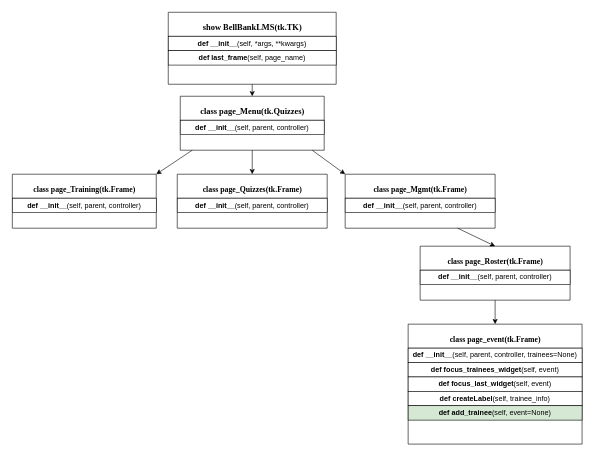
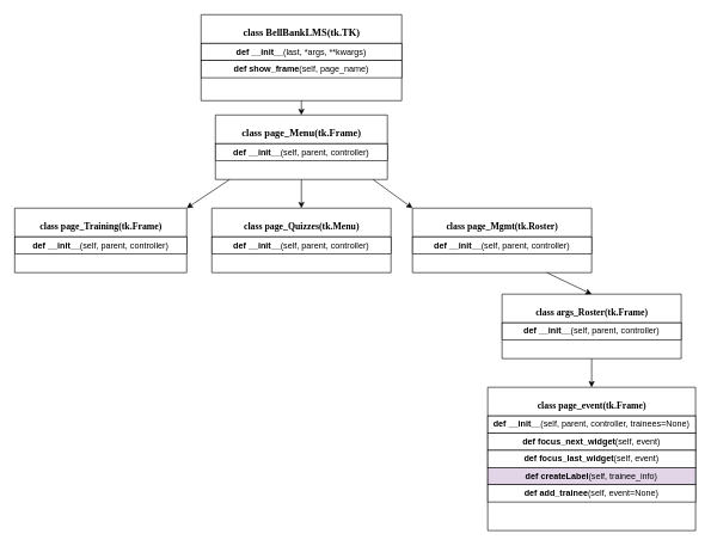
- <mxCell id="2" value="&lt;p&gt;&lt;font style=&quot;line-height: 100% ; font-size: 14px&quot;&gt;show BellBankLMS(tk.TK)&lt;/font&gt;&lt;/p&gt;" style="swimlane;html=1;fontStyle=1;align=center;verticalAlign=top;childLayout=stackLayout;horizontal=1;startSize=40;horizontalStack=0;resizeParent=1;resizeLast=0;collapsible=1;marginBottom=0;swimlaneFillColor=#ffffff;rounded=0;shadow=0;comic=0;labelBackgroundColor=none;strokeWidth=1;fillColor=none;fontFamily=Verdana;fontSize=12" parent="1" vertex="1"><mxGeometry x="280" y="20" width="280" height="120" as="geometry"><mxRectangle x="40" y="40" width="230" height="40" as="alternateBounds" /></mxGeometry></mxCell>
+ <mxCell id="2" value="&lt;p&gt;&lt;font style=&quot;line-height: 100% ; font-size: 14px&quot;&gt;class BellBankLMS(tk.TK)&lt;/font&gt;&lt;/p&gt;" style="swimlane;html=1;fontStyle=1;align=center;verticalAlign=top;childLayout=stackLayout;horizontal=1;startSize=40;horizontalStack=0;resizeParent=1;resizeLast=0;collapsible=1;marginBottom=0;swimlaneFillColor=#ffffff;rounded=0;shadow=0;comic=0;labelBackgroundColor=none;strokeWidth=1;fillColor=none;fontFamily=Verdana;fontSize=12" parent="1" vertex="1"><mxGeometry x="280" y="20" width="280" height="120" as="geometry"><mxRectangle x="40" y="40" width="230" height="40" as="alternateBounds" /></mxGeometry></mxCell>
- <mxCell id="3" value="&lt;b&gt;def __init__&lt;/b&gt;(self, *args, **kwargs)" style="rounded=0;whiteSpace=wrap;html=1;" vertex="1" parent="2"><mxGeometry y="40" width="280" height="24" as="geometry" /></mxCell>
+ <mxCell id="3" value="&lt;b&gt;def __init__&lt;/b&gt;(last, *args, **kwargs)" style="rounded=0;whiteSpace=wrap;html=1;" vertex="1" parent="2"><mxGeometry y="40" width="280" height="24" as="geometry" /></mxCell>
- <mxCell id="4" value="&lt;b&gt;def last_frame&lt;/b&gt;(self, page_name)" style="rounded=0;whiteSpace=wrap;html=1;" vertex="1" parent="2"><mxGeometry y="64" width="280" height="24" as="geometry" /></mxCell>
+ <mxCell id="4" value="&lt;b&gt;def show_frame&lt;/b&gt;(self, page_name)" style="rounded=0;whiteSpace=wrap;html=1;" vertex="1" parent="2"><mxGeometry y="64" width="280" height="24" as="geometry" /></mxCell>
- <mxCell id="5" value="&lt;p&gt;&lt;font style=&quot;line-height: 100% ; font-size: 14px&quot;&gt;class page_Menu(tk.Quizzes)&lt;/font&gt;&lt;/p&gt;" style="swimlane;html=1;fontStyle=1;align=center;verticalAlign=top;childLayout=stackLayout;horizontal=1;startSize=40;horizontalStack=0;resizeParent=1;resizeLast=0;collapsible=1;marginBottom=0;swimlaneFillColor=#ffffff;rounded=0;shadow=0;comic=0;labelBackgroundColor=none;strokeWidth=1;fillColor=none;fontFamily=Verdana;fontSize=12" vertex="1" parent="1"><mxGeometry x="300" y="160" width="240" height="90" as="geometry"><mxRectangle x="40" y="40" width="230" height="40" as="alternateBounds" /></mxGeometry></mxCell>
+ <mxCell id="5" value="&lt;p&gt;&lt;font style=&quot;line-height: 100% ; font-size: 14px&quot;&gt;class page_Menu(tk.Frame)&lt;/font&gt;&lt;/p&gt;" style="swimlane;html=1;fontStyle=1;align=center;verticalAlign=top;childLayout=stackLayout;horizontal=1;startSize=40;horizontalStack=0;resizeParent=1;resizeLast=0;collapsible=1;marginBottom=0;swimlaneFillColor=#ffffff;rounded=0;shadow=0;comic=0;labelBackgroundColor=none;strokeWidth=1;fillColor=none;fontFamily=Verdana;fontSize=12" vertex="1" parent="1"><mxGeometry x="300" y="160" width="240" height="90" as="geometry"><mxRectangle x="40" y="40" width="230" height="40" as="alternateBounds" /></mxGeometry></mxCell>
- <mxCell id="11" value="&lt;p&gt;&lt;font style=&quot;line-height: 100% ; font-size: 13px&quot;&gt;class page_Quizzes(tk.Frame)&lt;/font&gt;&lt;/p&gt;" style="swimlane;html=1;fontStyle=1;align=center;verticalAlign=top;childLayout=stackLayout;horizontal=1;startSize=40;horizontalStack=0;resizeParent=1;resizeLast=0;collapsible=1;marginBottom=0;swimlaneFillColor=#ffffff;rounded=0;shadow=0;comic=0;labelBackgroundColor=none;strokeWidth=1;fillColor=none;fontFamily=Verdana;fontSize=12" vertex="1" parent="1"><mxGeometry x="295" y="290" width="250" height="90" as="geometry"><mxRectangle x="40" y="40" width="230" height="40" as="alternateBounds" /></mxGeometry></mxCell>
+ <mxCell id="11" value="&lt;p&gt;&lt;font style=&quot;line-height: 100% ; font-size: 13px&quot;&gt;class page_Quizzes(tk.Menu)&lt;/font&gt;&lt;/p&gt;" style="swimlane;html=1;fontStyle=1;align=center;verticalAlign=top;childLayout=stackLayout;horizontal=1;startSize=40;horizontalStack=0;resizeParent=1;resizeLast=0;collapsible=1;marginBottom=0;swimlaneFillColor=#ffffff;rounded=0;shadow=0;comic=0;labelBackgroundColor=none;strokeWidth=1;fillColor=none;fontFamily=Verdana;fontSize=12" vertex="1" parent="1"><mxGeometry x="295" y="290" width="250" height="90" as="geometry"><mxRectangle x="40" y="40" width="230" height="40" as="alternateBounds" /></mxGeometry></mxCell>
- <mxCell id="13" value="&lt;p&gt;&lt;font style=&quot;line-height: 100% ; font-size: 13px&quot;&gt;class page_Mgmt(tk.Frame)&lt;/font&gt;&lt;/p&gt;" style="swimlane;html=1;fontStyle=1;align=center;verticalAlign=top;childLayout=stackLayout;horizontal=1;startSize=40;horizontalStack=0;resizeParent=1;resizeLast=0;collapsible=1;marginBottom=0;swimlaneFillColor=#ffffff;rounded=0;shadow=0;comic=0;labelBackgroundColor=none;strokeWidth=1;fillColor=none;fontFamily=Verdana;fontSize=12" vertex="1" parent="1"><mxGeometry x="575" y="290" width="250" height="90" as="geometry"><mxRectangle x="40" y="40" width="230" height="40" as="alternateBounds" /></mxGeometry></mxCell>
+ <mxCell id="13" value="&lt;p&gt;&lt;font style=&quot;line-height: 100% ; font-size: 13px&quot;&gt;class page_Mgmt(tk.Roster)&lt;/font&gt;&lt;/p&gt;" style="swimlane;html=1;fontStyle=1;align=center;verticalAlign=top;childLayout=stackLayout;horizontal=1;startSize=40;horizontalStack=0;resizeParent=1;resizeLast=0;collapsible=1;marginBottom=0;swimlaneFillColor=#ffffff;rounded=0;shadow=0;comic=0;labelBackgroundColor=none;strokeWidth=1;fillColor=none;fontFamily=Verdana;fontSize=12" vertex="1" parent="1"><mxGeometry x="575" y="290" width="250" height="90" as="geometry"><mxRectangle x="40" y="40" width="230" height="40" as="alternateBounds" /></mxGeometry></mxCell>
- <mxCell id="18" value="&lt;p&gt;&lt;font style=&quot;line-height: 100% ; font-size: 13px&quot;&gt;class page_Roster(tk.Frame)&lt;/font&gt;&lt;/p&gt;" style="swimlane;html=1;fontStyle=1;align=center;verticalAlign=top;childLayout=stackLayout;horizontal=1;startSize=40;horizontalStack=0;resizeParent=1;resizeLast=0;collapsible=1;marginBottom=0;swimlaneFillColor=#ffffff;rounded=0;shadow=0;comic=0;labelBackgroundColor=none;strokeWidth=1;fillColor=none;fontFamily=Verdana;fontSize=12" vertex="1" parent="1"><mxGeometry x="700" y="410" width="250" height="90" as="geometry"><mxRectangle x="40" y="40" width="230" height="40" as="alternateBounds" /></mxGeometry></mxCell>
+ <mxCell id="18" value="&lt;p&gt;&lt;font style=&quot;line-height: 100% ; font-size: 13px&quot;&gt;class args_Roster(tk.Frame)&lt;/font&gt;&lt;/p&gt;" style="swimlane;html=1;fontStyle=1;align=center;verticalAlign=top;childLayout=stackLayout;horizontal=1;startSize=40;horizontalStack=0;resizeParent=1;resizeLast=0;collapsible=1;marginBottom=0;swimlaneFillColor=#ffffff;rounded=0;shadow=0;comic=0;labelBackgroundColor=none;strokeWidth=1;fillColor=none;fontFamily=Verdana;fontSize=12" vertex="1" parent="1"><mxGeometry x="700" y="410" width="250" height="90" as="geometry"><mxRectangle x="40" y="40" width="230" height="40" as="alternateBounds" /></mxGeometry></mxCell>
- <mxCell id="23" value="&lt;b&gt;def focus_trainees_widget&lt;/b&gt;(self, event)" style="rounded=0;whiteSpace=wrap;html=1;" vertex="1" parent="21"><mxGeometry y="64" width="290" height="24" as="geometry" /></mxCell>
+ <mxCell id="23" value="&lt;b&gt;def focus_next_widget&lt;/b&gt;(self, event)" style="rounded=0;whiteSpace=wrap;html=1;" vertex="1" parent="21"><mxGeometry y="64" width="290" height="24" as="geometry" /></mxCell>
- <mxCell id="25" value="&lt;b&gt;def&amp;nbsp;createLabel&lt;/b&gt;(self, trainee_info)" style="rounded=0;whiteSpace=wrap;html=1;" vertex="1" parent="21"><mxGeometry y="112" width="290" height="24" as="geometry" /></mxCell>
+ <mxCell id="25" value="&lt;b&gt;def&amp;nbsp;createLabel&lt;/b&gt;(self, trainee_info)" style="rounded=0;whiteSpace=wrap;html=1;fillColor=#e1d5e7;" vertex="1" parent="21"><mxGeometry y="112" width="290" height="24" as="geometry" /></mxCell>
- <mxCell id="26" value="&lt;b&gt;def add_trainee&lt;/b&gt;(self, event=None)" style="rounded=0;whiteSpace=wrap;html=1;fillColor=#d5e8d4;" vertex="1" parent="21"><mxGeometry y="136" width="290" height="24" as="geometry" /></mxCell>
+ <mxCell id="26" value="&lt;b&gt;def add_trainee&lt;/b&gt;(self, event=None)" style="rounded=0;whiteSpace=wrap;html=1;" vertex="1" parent="21"><mxGeometry y="136" width="290" height="24" as="geometry" /></mxCell>
